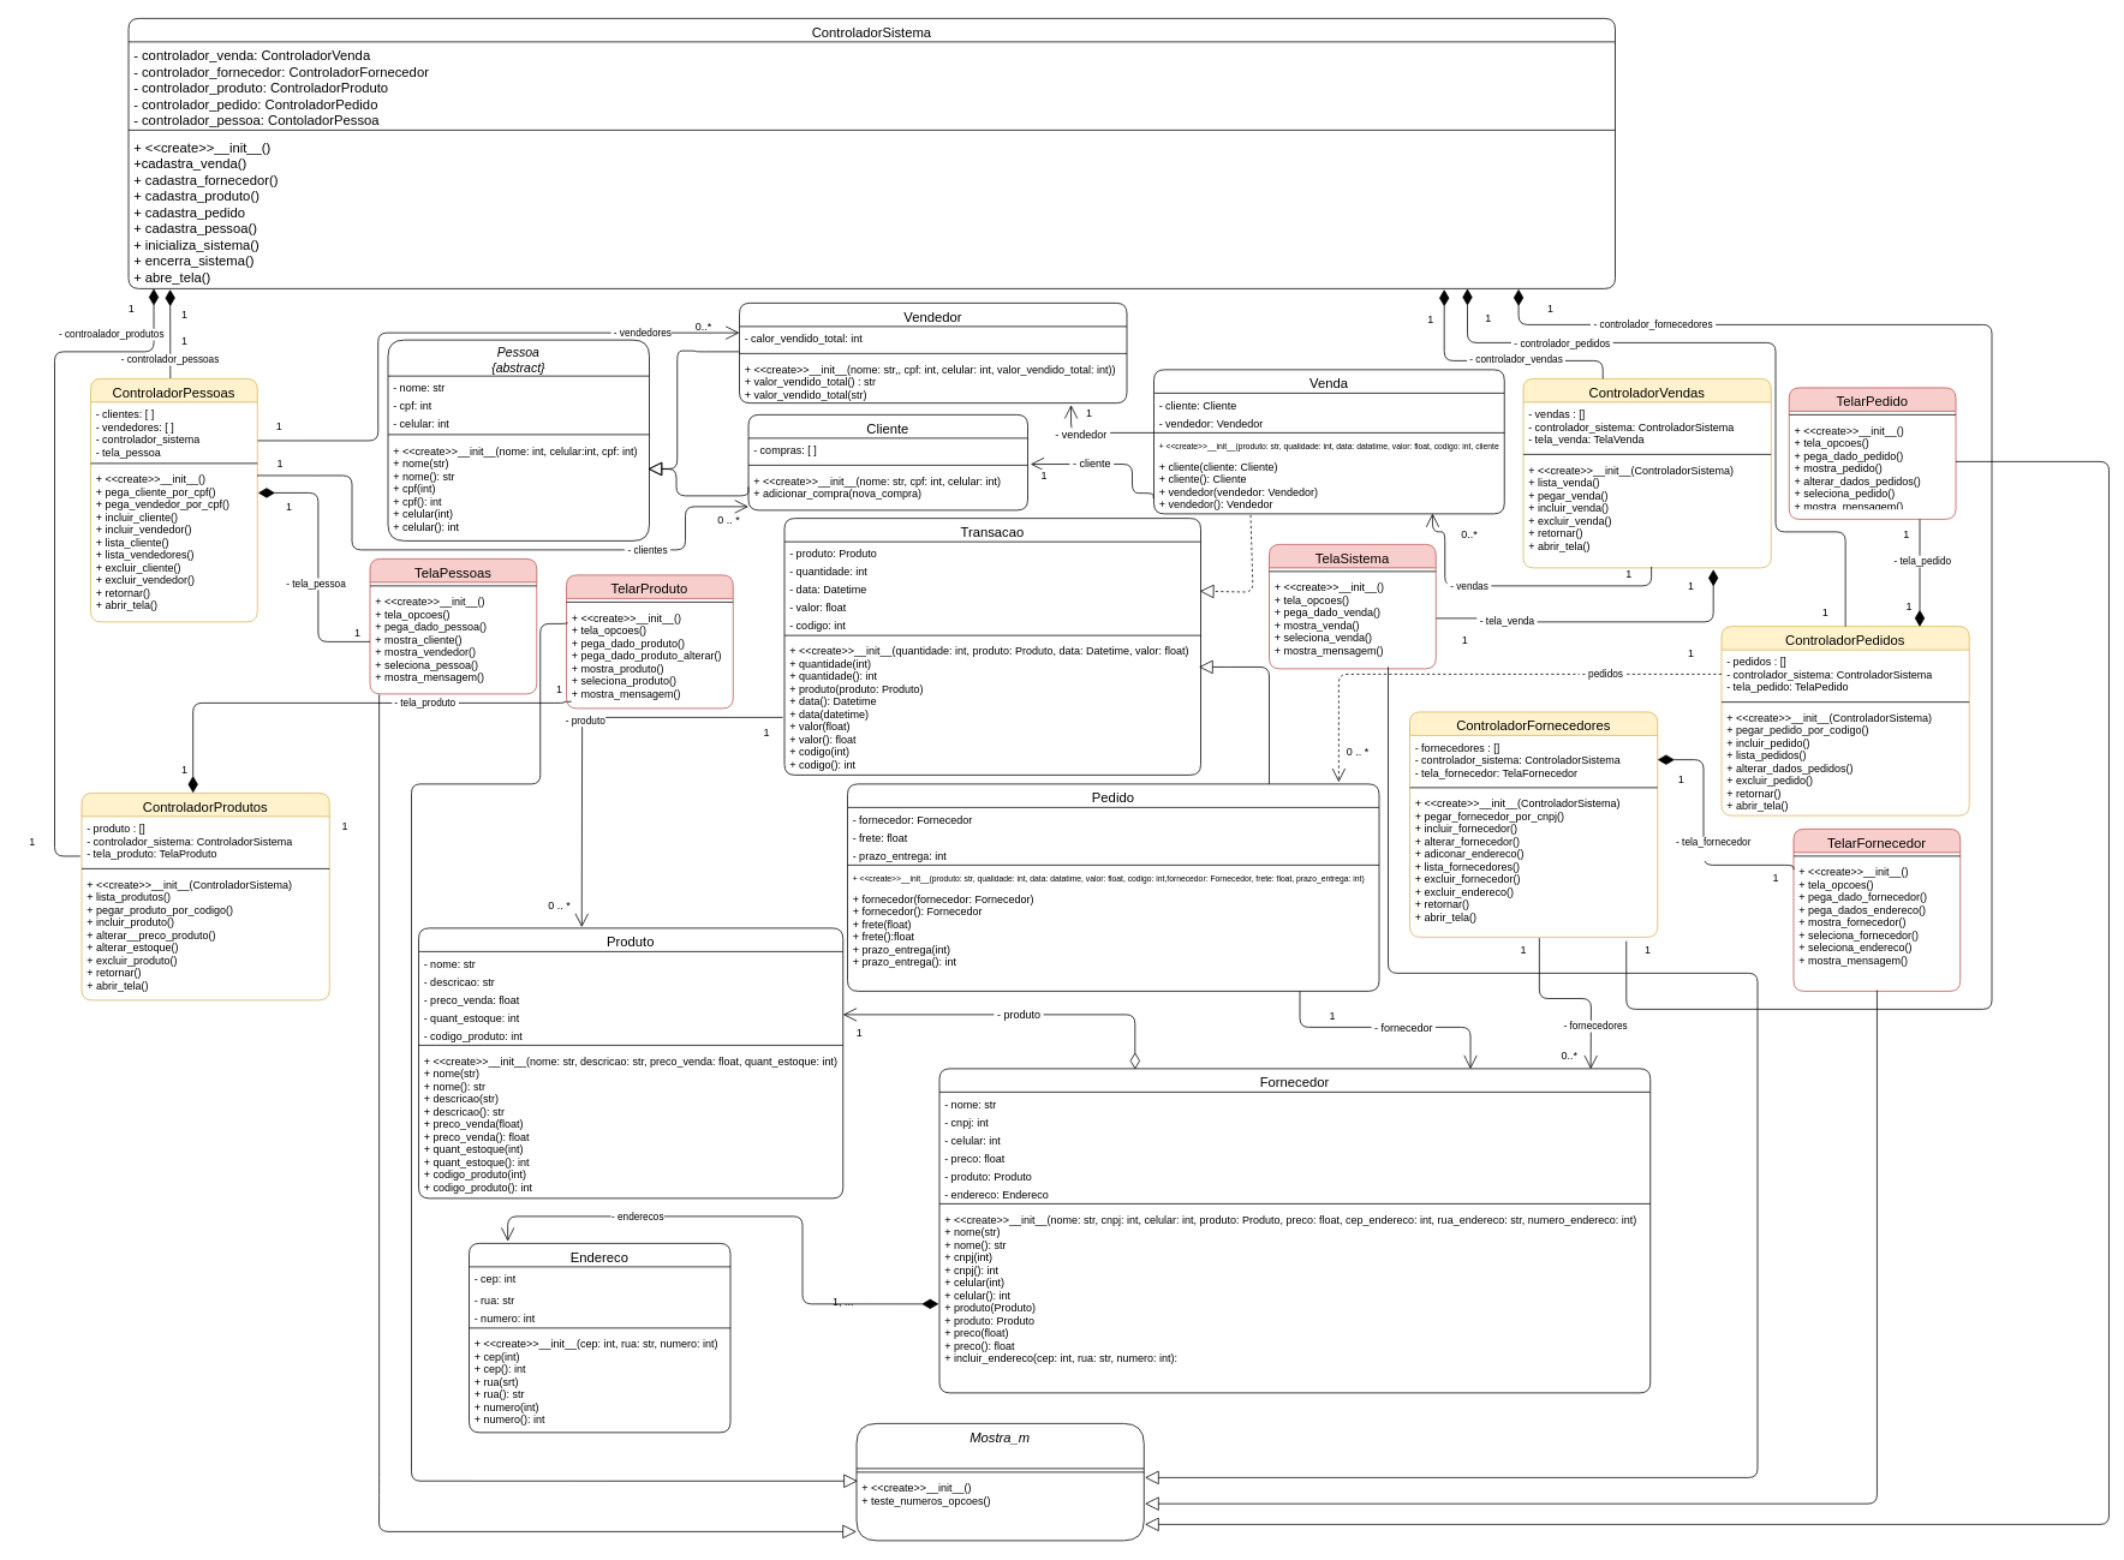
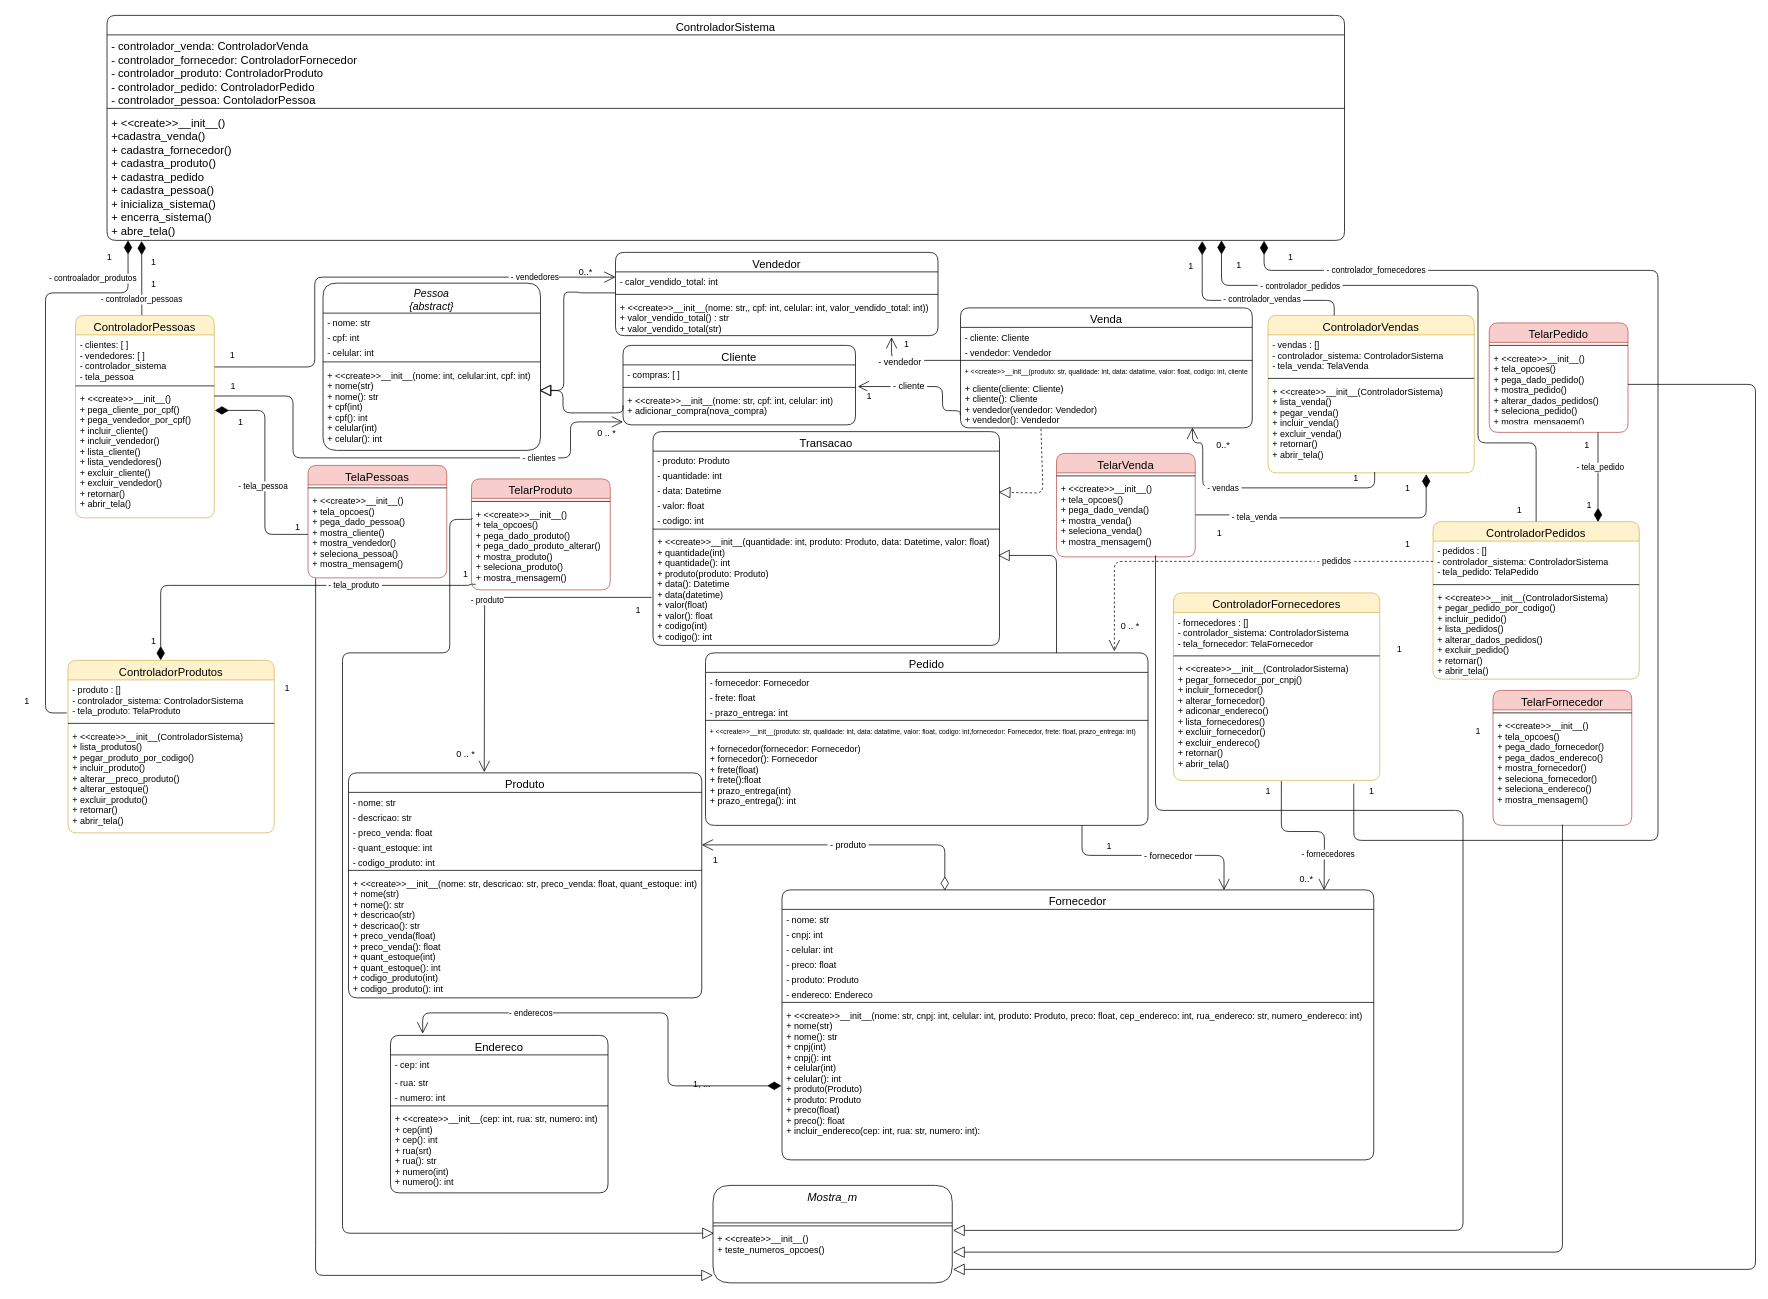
- <mxCell id="80" value="TelaSistema" style="swimlane;fontStyle=0;align=center;verticalAlign=top;childLayout=stackLayout;horizontal=1;startSize=26;horizontalStack=0;resizeParent=1;resizeLast=0;collapsible=1;marginBottom=0;rounded=1;shadow=0;strokeWidth=1;fontSize=15;fillColor=#f8cecc;strokeColor=#b85450;" parent="1" vertex="1"><mxGeometry x="1408" y="604" width="185" height="138" as="geometry"><mxRectangle x="30" y="360" width="160" height="26" as="alternateBounds" /></mxGeometry></mxCell>
+ <mxCell id="80" value="TelarVenda" style="swimlane;fontStyle=0;align=center;verticalAlign=top;childLayout=stackLayout;horizontal=1;startSize=26;horizontalStack=0;resizeParent=1;resizeLast=0;collapsible=1;marginBottom=0;rounded=1;shadow=0;strokeWidth=1;fontSize=15;fillColor=#f8cecc;strokeColor=#b85450;" parent="1" vertex="1"><mxGeometry x="1408" y="604" width="185" height="138" as="geometry"><mxRectangle x="30" y="360" width="160" height="26" as="alternateBounds" /></mxGeometry></mxCell>
- <mxCell id="132" style="edgeStyle=orthogonalEdgeStyle;rounded=1;orthogonalLoop=1;jettySize=auto;html=1;entryX=0;entryY=0.25;entryDx=0;entryDy=0;curved=0;endSize=16;endArrow=none;endFill=1;startArrow=diamondThin;startFill=1;startSize=16;" parent="1" source="127" target="74" edge="1"><mxGeometry relative="1" as="geometry"><Array as="points"><mxPoint x="1890" y="843" /><mxPoint x="1890" y="960" /><mxPoint x="1990" y="960" /></Array></mxGeometry></mxCell>
- <mxCell id="133" value="&amp;nbsp;- tela_fornecedor&amp;nbsp;&lt;div&gt;&lt;br&gt;&lt;/div&gt;" style="edgeLabel;html=1;align=center;verticalAlign=middle;resizable=0;points=[];" parent="132" vertex="1" connectable="0"><mxGeometry x="0.241" y="-3" relative="1" as="geometry"><mxPoint x="9" y="-22" as="offset" /></mxGeometry></mxCell>
